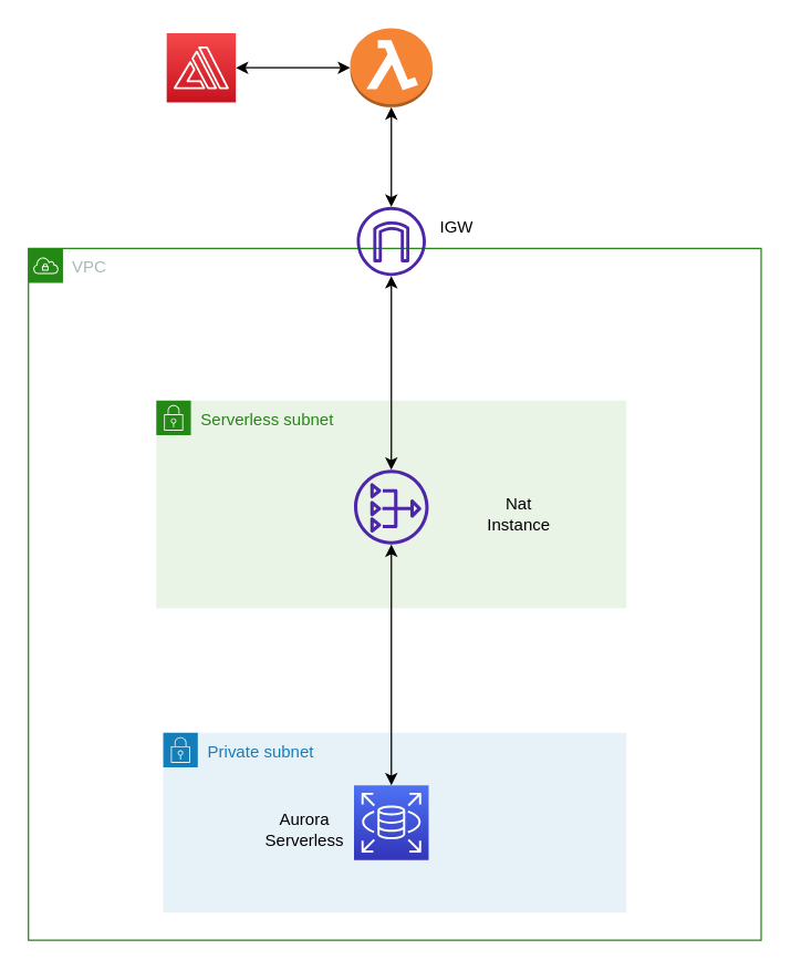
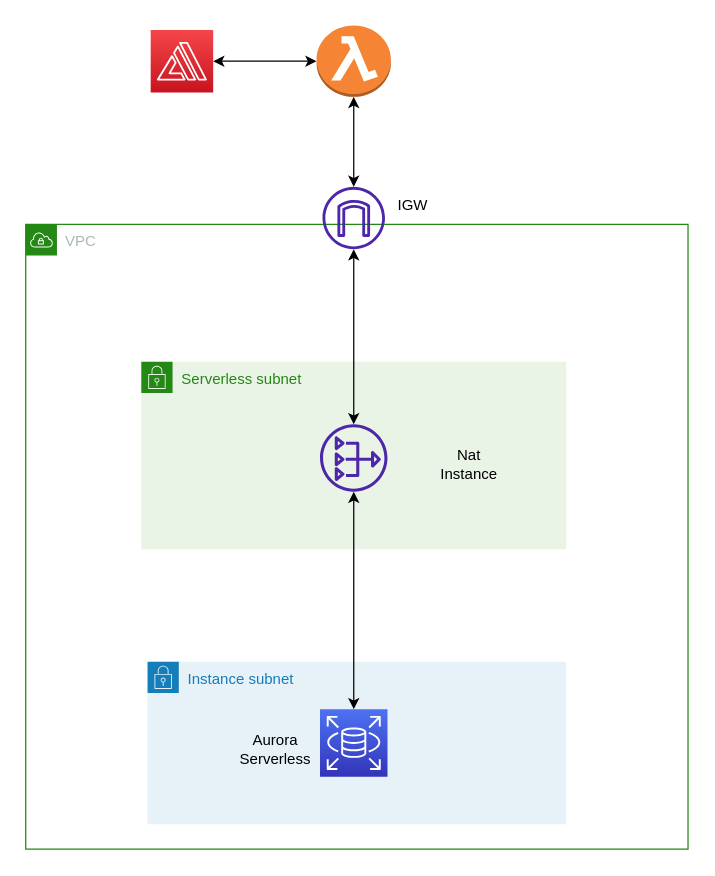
- <mxCell id="3" value="Private subnet" style="points=[[0,0],[0.25,0],[0.5,0],[0.75,0],[1,0],[1,0.25],[1,0.5],[1,0.75],[1,1],[0.75,1],[0.5,1],[0.25,1],[0,1],[0,0.75],[0,0.5],[0,0.25]];outlineConnect=0;gradientColor=none;html=1;whiteSpace=wrap;fontSize=12;fontStyle=0;container=1;pointerEvents=0;collapsible=0;recursiveResize=0;shape=mxgraph.aws4.group;grIcon=mxgraph.aws4.group_security_group;grStroke=0;strokeColor=#147EBA;fillColor=#E6F2F8;verticalAlign=top;align=left;spacingLeft=30;fontColor=#147EBA;dashed=0;" vertex="1" parent="2"><mxGeometry x="97.5" y="350" width="335" height="130" as="geometry" /></mxCell>
+ <mxCell id="3" value="Instance subnet" style="points=[[0,0],[0.25,0],[0.5,0],[0.75,0],[1,0],[1,0.25],[1,0.5],[1,0.75],[1,1],[0.75,1],[0.5,1],[0.25,1],[0,1],[0,0.75],[0,0.5],[0,0.25]];outlineConnect=0;gradientColor=none;html=1;whiteSpace=wrap;fontSize=12;fontStyle=0;container=1;pointerEvents=0;collapsible=0;recursiveResize=0;shape=mxgraph.aws4.group;grIcon=mxgraph.aws4.group_security_group;grStroke=0;strokeColor=#147EBA;fillColor=#E6F2F8;verticalAlign=top;align=left;spacingLeft=30;fontColor=#147EBA;dashed=0;" vertex="1" parent="2"><mxGeometry x="97.5" y="350" width="335" height="130" as="geometry" /></mxCell>
